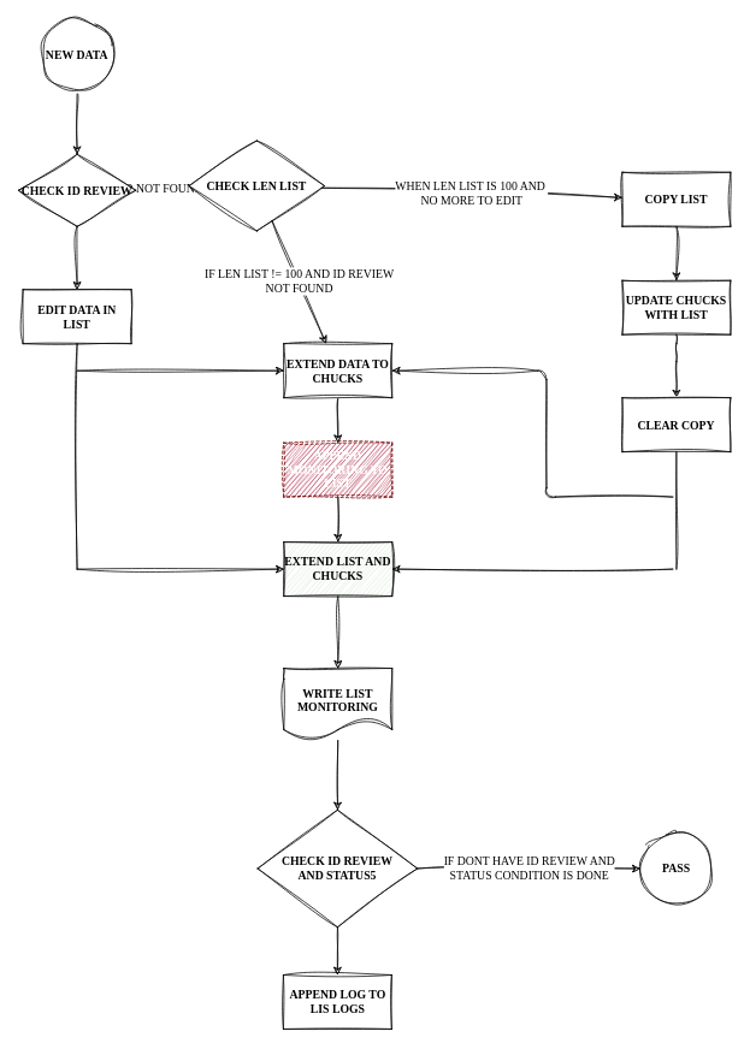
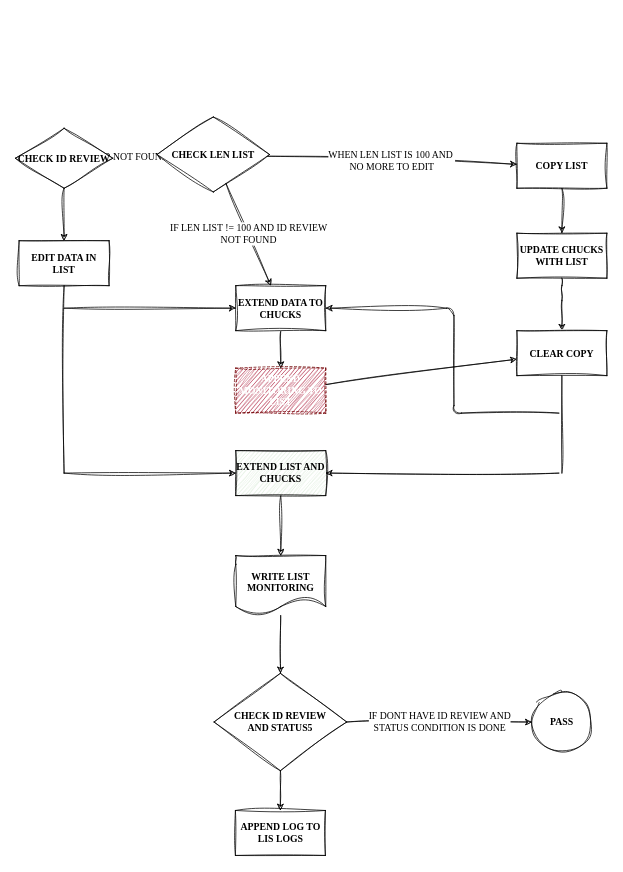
- <mxCell id="3" value="NEW DATA" style="ellipse;whiteSpace=wrap;html=1;aspect=fixed;sketch=1;hachureGap=4;jiggle=2;curveFitting=1;fontFamily=Verdana;fontSize=13;fontStyle=1" vertex="1" parent="1"><mxGeometry x="45" y="20" width="80" height="80" as="geometry" /></mxCell>
- <mxCell id="2" value="" style="edgeStyle=none;sketch=1;hachureGap=4;jiggle=2;curveFitting=1;html=1;fontFamily=Verdana;fontSize=13;" edge="1" parent="1" source="3" target="6"><mxGeometry relative="1" as="geometry" /></mxCell>
- <mxCell id="14" value="" style="edgeStyle=none;sketch=1;hachureGap=4;jiggle=2;curveFitting=1;html=1;fontFamily=Verdana;fontSize=13;" edge="1" parent="1" source="15" target="17"><mxGeometry relative="1" as="geometry" /></mxCell>
+ <mxCell id="14" value="" style="edgeStyle=none;sketch=1;hachureGap=4;jiggle=2;curveFitting=1;html=1;fontFamily=Verdana;fontSize=13;" edge="1" parent="1" source="15" target="26"><mxGeometry relative="1" as="geometry" /></mxCell>
